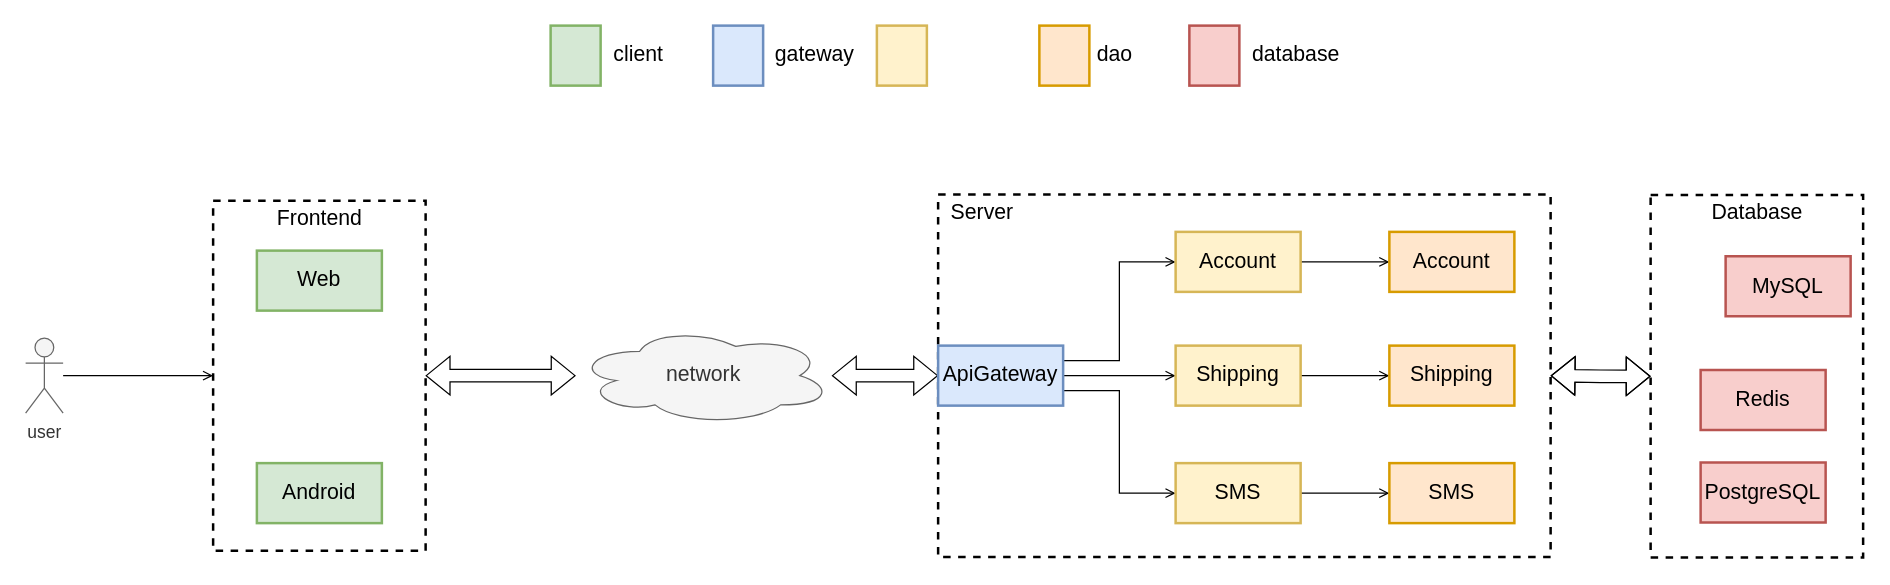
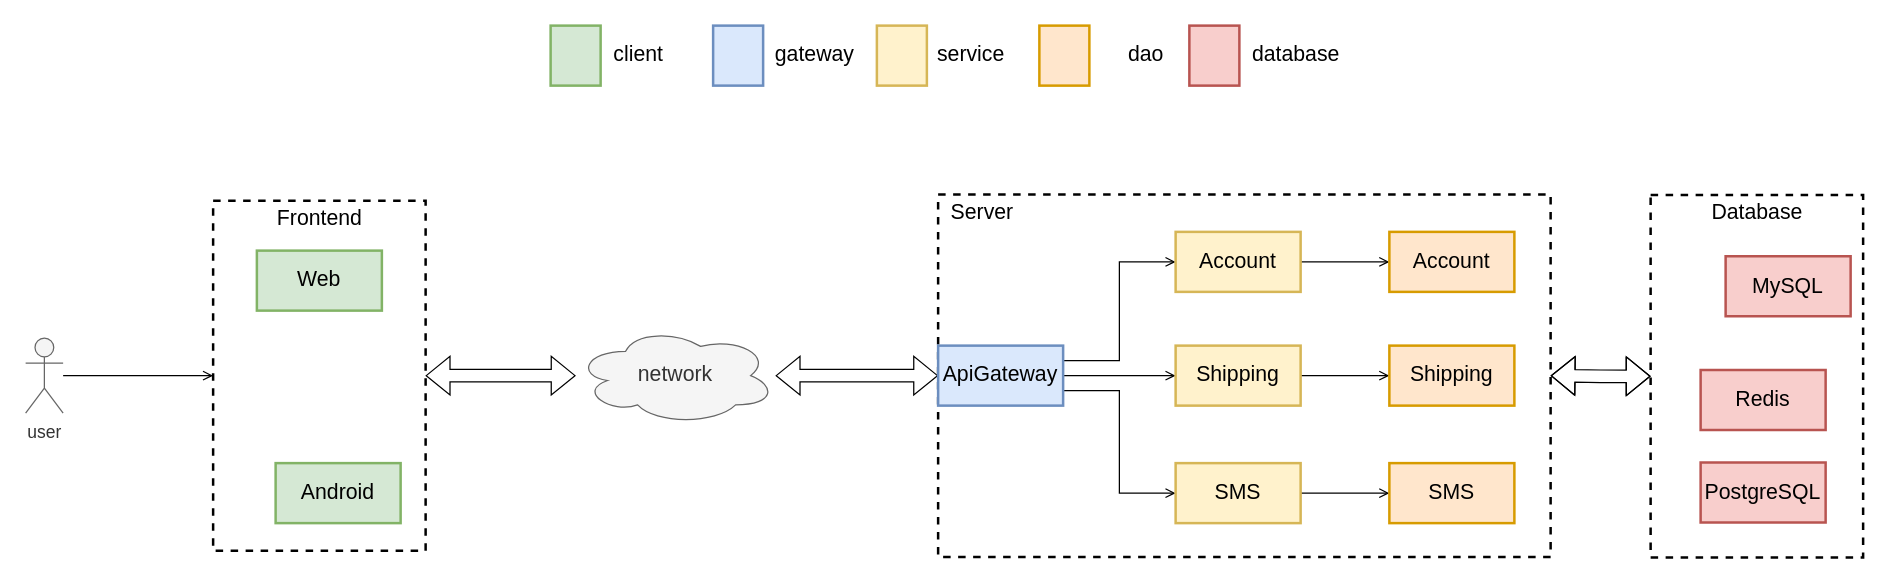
+ <mxCell id="39" value="service" style="text;html=1;align=center;verticalAlign=middle;resizable=0;points=[];autosize=1;strokeColor=none;fontSize=17;fontColor=#000000;" vertex="1" parent="1"><mxGeometry x="741" y="29" width="70" height="30" as="geometry" /></mxCell>
- <mxCell id="40" value="dao" style="text;html=1;align=center;verticalAlign=middle;resizable=0;points=[];autosize=1;strokeColor=none;fontSize=17;fontColor=#000000;" vertex="1" parent="1"><mxGeometry x="871" y="29" width="40" height="30" as="geometry" /></mxCell>
+ <mxCell id="40" value="dao" style="text;html=1;align=center;verticalAlign=middle;resizable=0;points=[];autosize=1;strokeColor=none;fontSize=17;fontColor=#000000;" vertex="1" parent="1"><mxGeometry x="896" y="29" width="40" height="30" as="geometry" /></mxCell>
- <mxCell id="11" value="network" style="ellipse;shape=cloud;whiteSpace=wrap;html=1;align=center;fontSize=17;fillColor=#f5f5f5;strokeColor=#666666;fontColor=#333333;" vertex="1" parent="1"><mxGeometry x="460" y="261" width="205" height="78" as="geometry" /></mxCell>
+ <mxCell id="11" value="network" style="ellipse;shape=cloud;whiteSpace=wrap;html=1;align=center;fontSize=17;fillColor=#f5f5f5;strokeColor=#666666;fontColor=#333333;" vertex="1" parent="1"><mxGeometry x="460" y="261" width="160" height="78" as="geometry" /></mxCell>
- <mxCell id="10" value="&lt;span style=&quot;font-family: arial, sans-serif; font-size: 17px; text-align: left;&quot;&gt;Android&lt;/span&gt;" style="rounded=0;whiteSpace=wrap;html=1;strokeWidth=2;fontSize=17;strokeColor=#82b366;fillColor=#d5e8d4;labelBackgroundColor=none;" vertex="1" parent="1"><mxGeometry x="205" y="370" width="100" height="48" as="geometry" /></mxCell>
+ <mxCell id="10" value="&lt;span style=&quot;font-family: arial, sans-serif; font-size: 17px; text-align: left;&quot;&gt;Android&lt;/span&gt;" style="rounded=0;whiteSpace=wrap;html=1;strokeWidth=2;fontSize=17;strokeColor=#82b366;fillColor=#d5e8d4;labelBackgroundColor=none;" vertex="1" parent="1"><mxGeometry x="220" y="370" width="100" height="48" as="geometry" /></mxCell>
